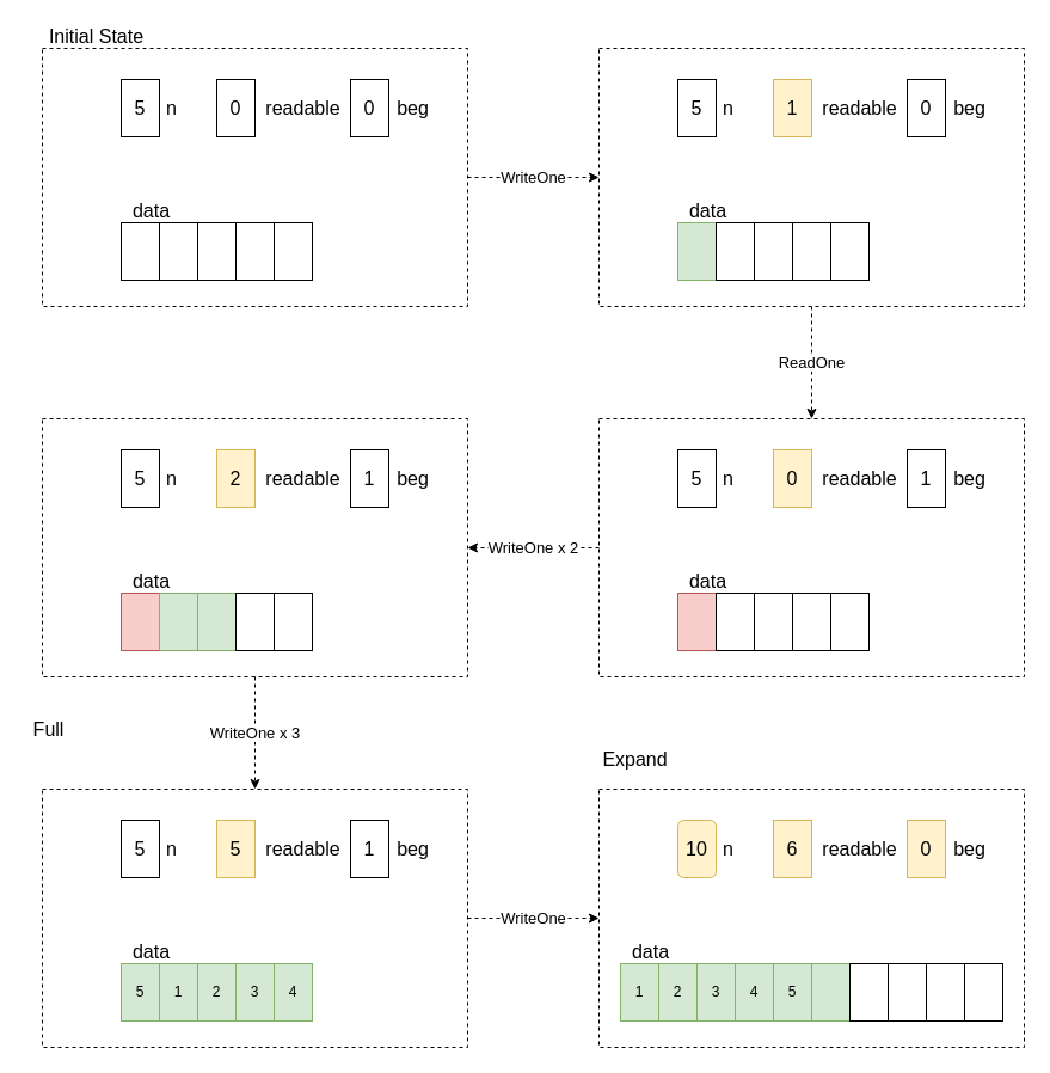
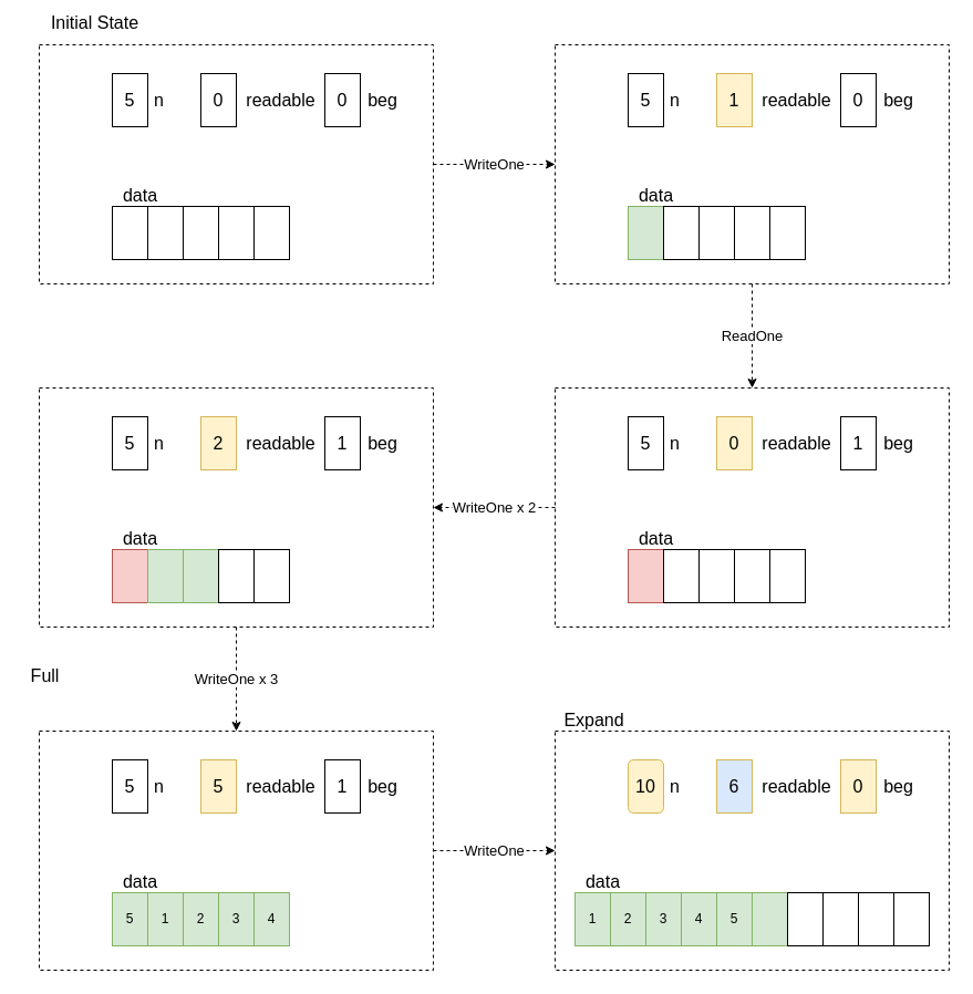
- <mxCell id="21" value="Initial State" style="text;html=1;align=center;verticalAlign=middle;resizable=0;points=[];autosize=1;fontSize=16;" parent="1" vertex="1"><mxGeometry x="35" y="20" width="90" height="20" as="geometry" /></mxCell>
+ <mxCell id="21" value="Initial State" style="text;html=1;align=center;verticalAlign=middle;resizable=0;points=[];autosize=1;fontSize=16;" parent="1" vertex="1"><mxGeometry x="40" y="10" width="90" height="20" as="geometry" /></mxCell>
- <mxCell id="92" value="Expand" style="text;html=1;align=center;verticalAlign=middle;resizable=0;points=[];autosize=1;fontSize=16;" parent="1" vertex="1"><mxGeometry x="496" y="625" width="70" height="20" as="geometry" /></mxCell>
+ <mxCell id="92" value="Expand" style="text;html=1;align=center;verticalAlign=middle;resizable=0;points=[];autosize=1;fontSize=16;" parent="1" vertex="1"><mxGeometry x="501" y="640" width="70" height="20" as="geometry" /></mxCell>
- <mxCell id="80" value="6" style="rounded=0;whiteSpace=wrap;html=1;fontSize=16;fillColor=#fff2cc;strokeColor=#d6b656;" parent="1" vertex="1"><mxGeometry x="647" y="686" width="32" height="48" as="geometry" /></mxCell>
+ <mxCell id="80" value="6" style="rounded=0;whiteSpace=wrap;html=1;fontSize=16;fillColor=#dae8fc;strokeColor=#d6b656;" parent="1" vertex="1"><mxGeometry x="647" y="686" width="32" height="48" as="geometry" /></mxCell>
